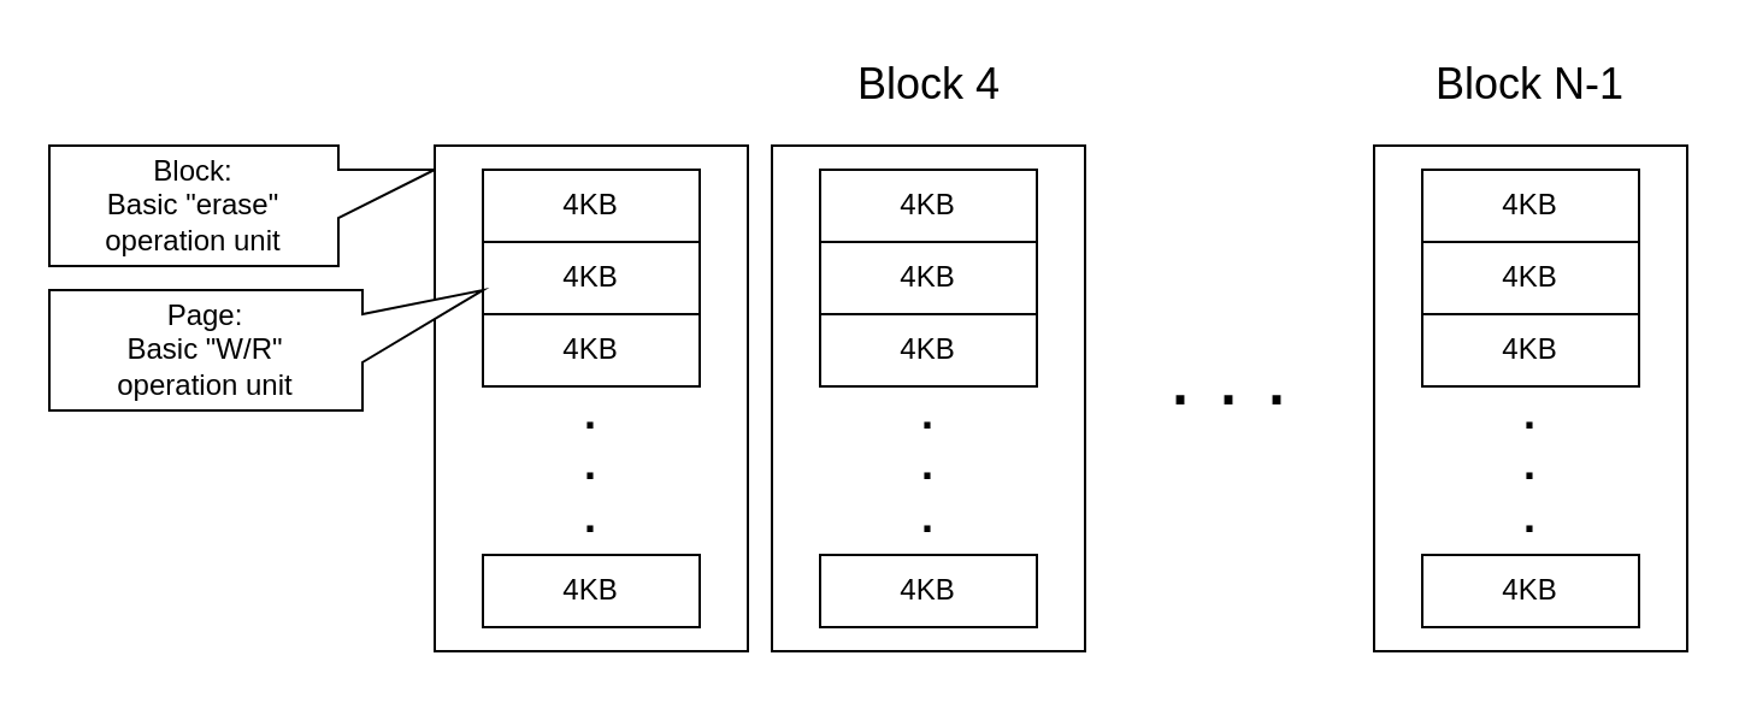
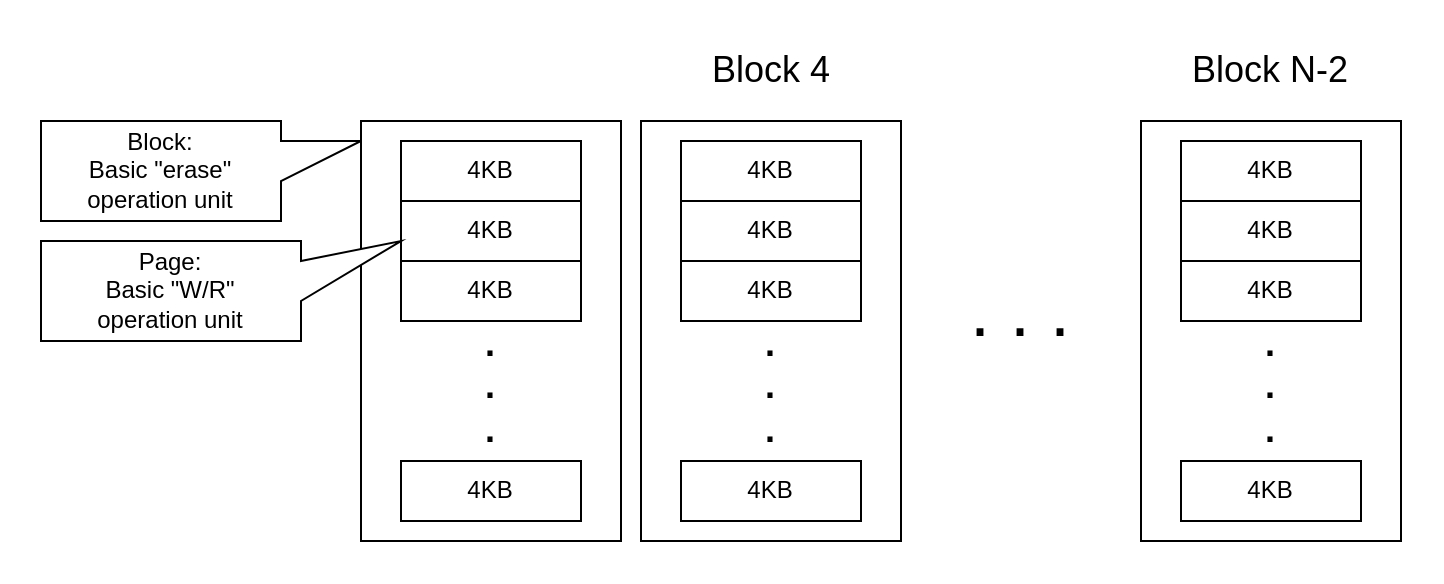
- <mxCell id="19" value="Block N-1" style="text;html=1;strokeColor=none;fillColor=none;align=center;verticalAlign=middle;whiteSpace=wrap;rounded=0;fontSize=18;" parent="1" vertex="1"><mxGeometry x="591.25" y="20" width="87.5" height="30" as="geometry" /></mxCell>
+ <mxCell id="19" value="Block N-2" style="text;html=1;strokeColor=none;fillColor=none;align=center;verticalAlign=middle;whiteSpace=wrap;rounded=0;fontSize=18;" parent="1" vertex="1"><mxGeometry x="591.25" y="20" width="87.5" height="30" as="geometry" /></mxCell>
